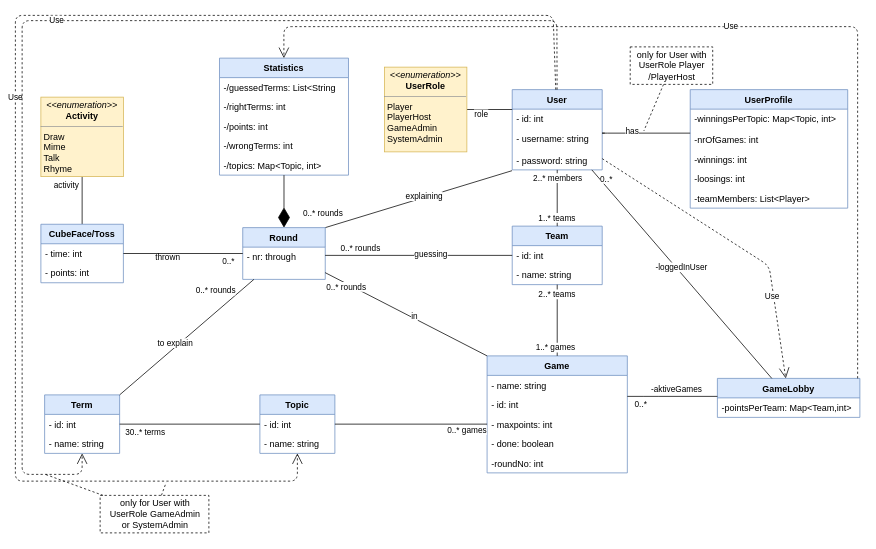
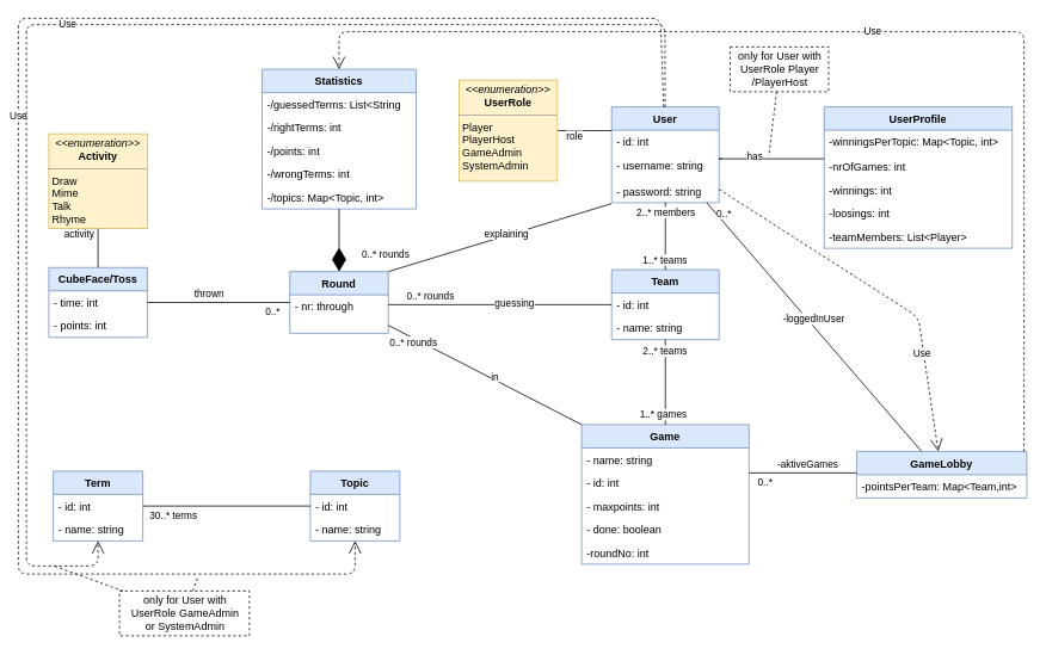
- <mxCell id="60" value="&lt;div&gt;only for User with &lt;br&gt;&lt;/div&gt;&lt;div&gt;UserRole Player&lt;/div&gt;/PlayerHost" style="html=1;dashed=1;" parent="1" vertex="1"><mxGeometry x="839.78" y="62" width="110" height="50" as="geometry" /></mxCell>
+ <mxCell id="60" value="&lt;div&gt;only for User with &lt;br&gt;&lt;/div&gt;&lt;div&gt;UserRole Player&lt;/div&gt;/PlayerHost" style="html=1;dashed=1;" parent="1" vertex="1"><mxGeometry x="814.78" y="52" width="110" height="50" as="geometry" /></mxCell>
- <mxCell id="11" value="&lt;p style=&quot;margin: 0px ; margin-top: 4px ; text-align: center&quot;&gt;&lt;i&gt;&amp;lt;&amp;lt;enumeration&amp;gt;&amp;gt;&lt;/i&gt;&lt;br&gt;&lt;b&gt;Activity&lt;/b&gt;&lt;/p&gt;&lt;hr size=&quot;1&quot;&gt;&lt;p style=&quot;margin: 0px ; margin-left: 4px&quot;&gt;Draw&lt;br&gt;Mime&lt;/p&gt;&lt;p style=&quot;margin: 0px ; margin-left: 4px&quot;&gt;Talk&lt;/p&gt;&lt;p style=&quot;margin: 0px ; margin-left: 4px&quot;&gt;Rhyme&lt;/p&gt;" style="verticalAlign=top;align=left;overflow=fill;fontSize=12;fontFamily=Helvetica;html=1;fillColor=#fff2cc;strokeColor=#d6b656;" parent="1" vertex="1"><mxGeometry x="54" y="129" width="110" height="106" as="geometry" /></mxCell>
+ <mxCell id="11" value="&lt;p style=&quot;margin: 0px ; margin-top: 4px ; text-align: center&quot;&gt;&lt;i&gt;&amp;lt;&amp;lt;enumeration&amp;gt;&amp;gt;&lt;/i&gt;&lt;br&gt;&lt;b&gt;Activity&lt;/b&gt;&lt;/p&gt;&lt;hr size=&quot;1&quot;&gt;&lt;p style=&quot;margin: 0px ; margin-left: 4px&quot;&gt;Draw&lt;br&gt;Mime&lt;/p&gt;&lt;p style=&quot;margin: 0px ; margin-left: 4px&quot;&gt;Talk&lt;/p&gt;&lt;p style=&quot;margin: 0px ; margin-left: 4px&quot;&gt;Rhyme&lt;/p&gt;" style="verticalAlign=top;align=left;overflow=fill;fontSize=12;fontFamily=Helvetica;html=1;fillColor=#fff2cc;strokeColor=#d6b656;" parent="1" vertex="1"><mxGeometry x="54" y="149" width="110" height="106" as="geometry" /></mxCell>
- <mxCell id="85" value="&lt;font style=&quot;font-size: 11px&quot;&gt;thrown&lt;/font&gt;" style="text;html=1;align=center;verticalAlign=middle;resizable=0;points=[];autosize=1;" parent="1" vertex="1"><mxGeometry x="200" y="334" width="45" height="18" as="geometry" /></mxCell>
+ <mxCell id="85" value="&lt;font style=&quot;font-size: 11px&quot;&gt;thrown&lt;/font&gt;" style="text;html=1;align=center;verticalAlign=middle;resizable=0;points=[];autosize=1;" parent="1" vertex="1"><mxGeometry x="210" y="319" width="45" height="18" as="geometry" /></mxCell>
- <mxCell id="49" style="edgeStyle=none;orthogonalLoop=1;jettySize=auto;html=1;entryX=1;entryY=0;entryDx=0;entryDy=0;endArrow=none;endFill=0;startArrow=none;startFill=0;" parent="1" source="24" target="26" edge="1"><mxGeometry relative="1" as="geometry"><mxPoint x="332.655" y="386" as="sourcePoint" /></mxGeometry></mxCell>
- <mxCell id="50" value="to explain" style="edgeLabel;html=1;align=center;verticalAlign=middle;resizable=0;points=[];" parent="49" vertex="1" connectable="0"><mxGeometry x="-0.148" y="2" relative="1" as="geometry"><mxPoint x="-29.78" y="17.62" as="offset" /></mxGeometry></mxCell>
- <mxCell id="51" value="0..* rounds" style="edgeLabel;html=1;align=center;verticalAlign=middle;resizable=0;points=[];" parent="49" vertex="1" connectable="0"><mxGeometry x="-0.778" y="-3" relative="1" as="geometry"><mxPoint x="-30" as="offset" /></mxGeometry></mxCell>
- <mxCell id="70" value="" style="html=1;verticalAlign=bottom;endArrow=none;endFill=0;entryX=0;entryY=0.5;entryDx=0;entryDy=0;startArrow=none;startFill=0;" parent="1" source="29" target="18" edge="1"><mxGeometry x="-0.704" y="-24" width="80" relative="1" as="geometry"><mxPoint x="538" y="385" as="sourcePoint" /><mxPoint x="649" y="559" as="targetPoint" /><mxPoint as="offset" /></mxGeometry></mxCell>
- <mxCell id="71" value="0..* games" style="edgeLabel;html=1;align=center;verticalAlign=middle;resizable=0;points=[];" parent="70" vertex="1" connectable="0"><mxGeometry x="0.863" y="-7" relative="1" as="geometry"><mxPoint x="-14" as="offset" /></mxGeometry></mxCell>
